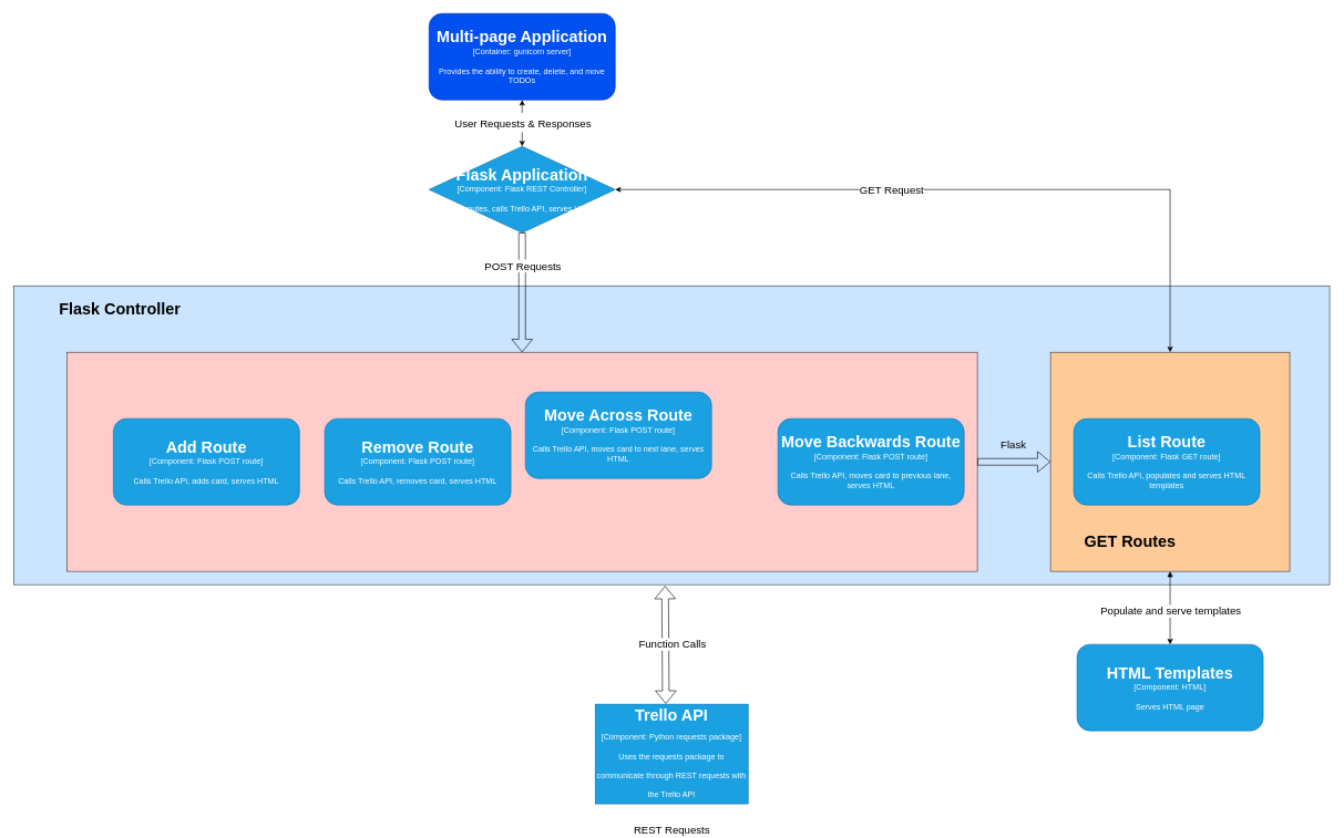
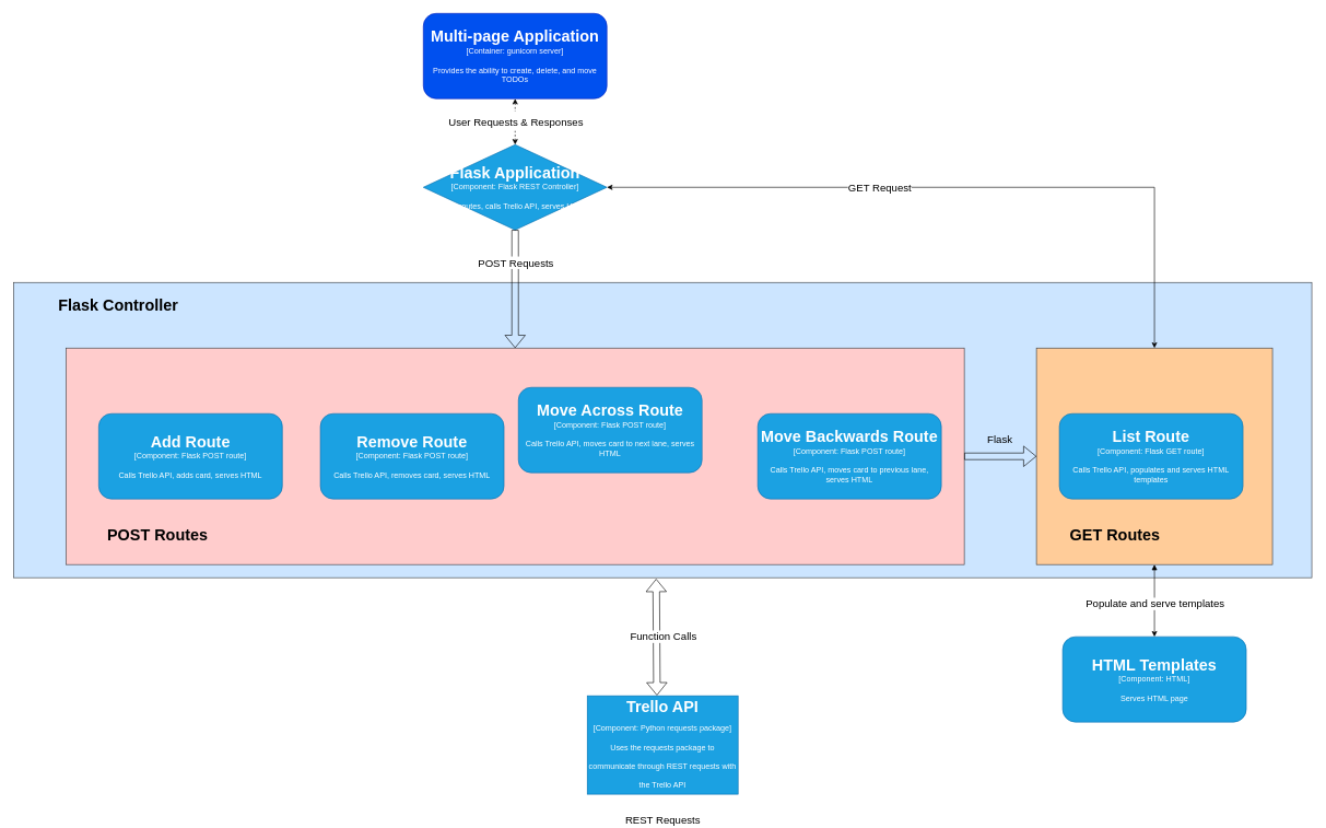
- <mxCell id="20" value="" style="endArrow=classic;startArrow=classic;html=1;rounded=0;exitX=0.5;exitY=0;exitDx=0;exitDy=0;entryX=0.5;entryY=1;entryDx=0;entryDy=0;" edge="1" parent="1" source="7" target="6"><mxGeometry width="50" height="50" relative="1" as="geometry"><mxPoint x="950" y="350" as="sourcePoint" /><mxPoint x="1000" y="300" as="targetPoint" /></mxGeometry></mxCell>
+ <mxCell id="20" value="" style="endArrow=classic;startArrow=classic;html=1;rounded=0;exitX=0.5;exitY=0;exitDx=0;exitDy=0;entryX=0.5;entryY=1;entryDx=0;entryDy=0;dashed=1;" edge="1" parent="1" source="7" target="6"><mxGeometry width="50" height="50" relative="1" as="geometry"><mxPoint x="950" y="350" as="sourcePoint" /><mxPoint x="1000" y="300" as="targetPoint" /></mxGeometry></mxCell>
- <mxCell id="8" value="&lt;font&gt;&lt;span style=&quot;font-size: 24px&quot;&gt;&lt;b&gt;Add Route&lt;/b&gt;&lt;/span&gt;&lt;br&gt;&lt;font style=&quot;font-size: 12px&quot;&gt;[Component: Flask POST route]&lt;br&gt;&lt;/font&gt;&lt;br&gt;Calls Trello API, adds card, serves HTML&lt;br&gt;&lt;/font&gt;" style="rounded=1;whiteSpace=wrap;html=1;fillColor=#1ba1e2;fontColor=#ffffff;strokeColor=#006EAF;" vertex="1" parent="1"><mxGeometry x="170" y="630" width="280" height="130" as="geometry" /></mxCell>
+ <mxCell id="8" value="&lt;font&gt;&lt;span style=&quot;font-size: 24px&quot;&gt;&lt;b&gt;Add Route&lt;/b&gt;&lt;/span&gt;&lt;br&gt;&lt;font style=&quot;font-size: 12px&quot;&gt;[Component: Flask POST route]&lt;br&gt;&lt;/font&gt;&lt;br&gt;Calls Trello API, adds card, serves HTML&lt;br&gt;&lt;/font&gt;" style="rounded=1;whiteSpace=wrap;html=1;fillColor=#1ba1e2;fontColor=#ffffff;strokeColor=#006EAF;" vertex="1" parent="1"><mxGeometry x="150" y="630" width="280" height="130" as="geometry" /></mxCell>
- <mxCell id="12" value="&lt;font&gt;&lt;span style=&quot;font-size: 24px&quot;&gt;&lt;b&gt;Move Backwards Route&lt;/b&gt;&lt;/span&gt;&lt;br&gt;&lt;font style=&quot;font-size: 12px&quot;&gt;[Component: Flask POST route]&lt;br&gt;&lt;/font&gt;&lt;br&gt;Calls Trello API, moves card to previous lane, serves HTML&lt;br&gt;&lt;/font&gt;" style="rounded=1;whiteSpace=wrap;html=1;fillColor=#1ba1e2;fontColor=#ffffff;strokeColor=#006EAF;" vertex="1" parent="1"><mxGeometry x="1170" y="630" width="280" height="130" as="geometry" /></mxCell>
+ <mxCell id="12" value="&lt;font&gt;&lt;span style=&quot;font-size: 24px&quot;&gt;&lt;b&gt;Move Backwards Route&lt;/b&gt;&lt;/span&gt;&lt;br&gt;&lt;font style=&quot;font-size: 12px&quot;&gt;[Component: Flask POST route]&lt;br&gt;&lt;/font&gt;&lt;br&gt;Calls Trello API, moves card to previous lane, serves HTML&lt;br&gt;&lt;/font&gt;" style="rounded=1;whiteSpace=wrap;html=1;fillColor=#1ba1e2;fontColor=#ffffff;strokeColor=#006EAF;" vertex="1" parent="1"><mxGeometry x="1155" y="630" width="280" height="130" as="geometry" /></mxCell>
+ <mxCell id="24" value="&lt;font style=&quot;font-size: 24px&quot;&gt;&lt;b&gt;POST Routes&lt;/b&gt;&lt;/font&gt;" style="text;html=1;strokeColor=none;fillColor=none;align=center;verticalAlign=middle;whiteSpace=wrap;rounded=0;labelBackgroundColor=none;" vertex="1" parent="1"><mxGeometry x="130" y="800" width="220" height="30" as="geometry" /></mxCell>
